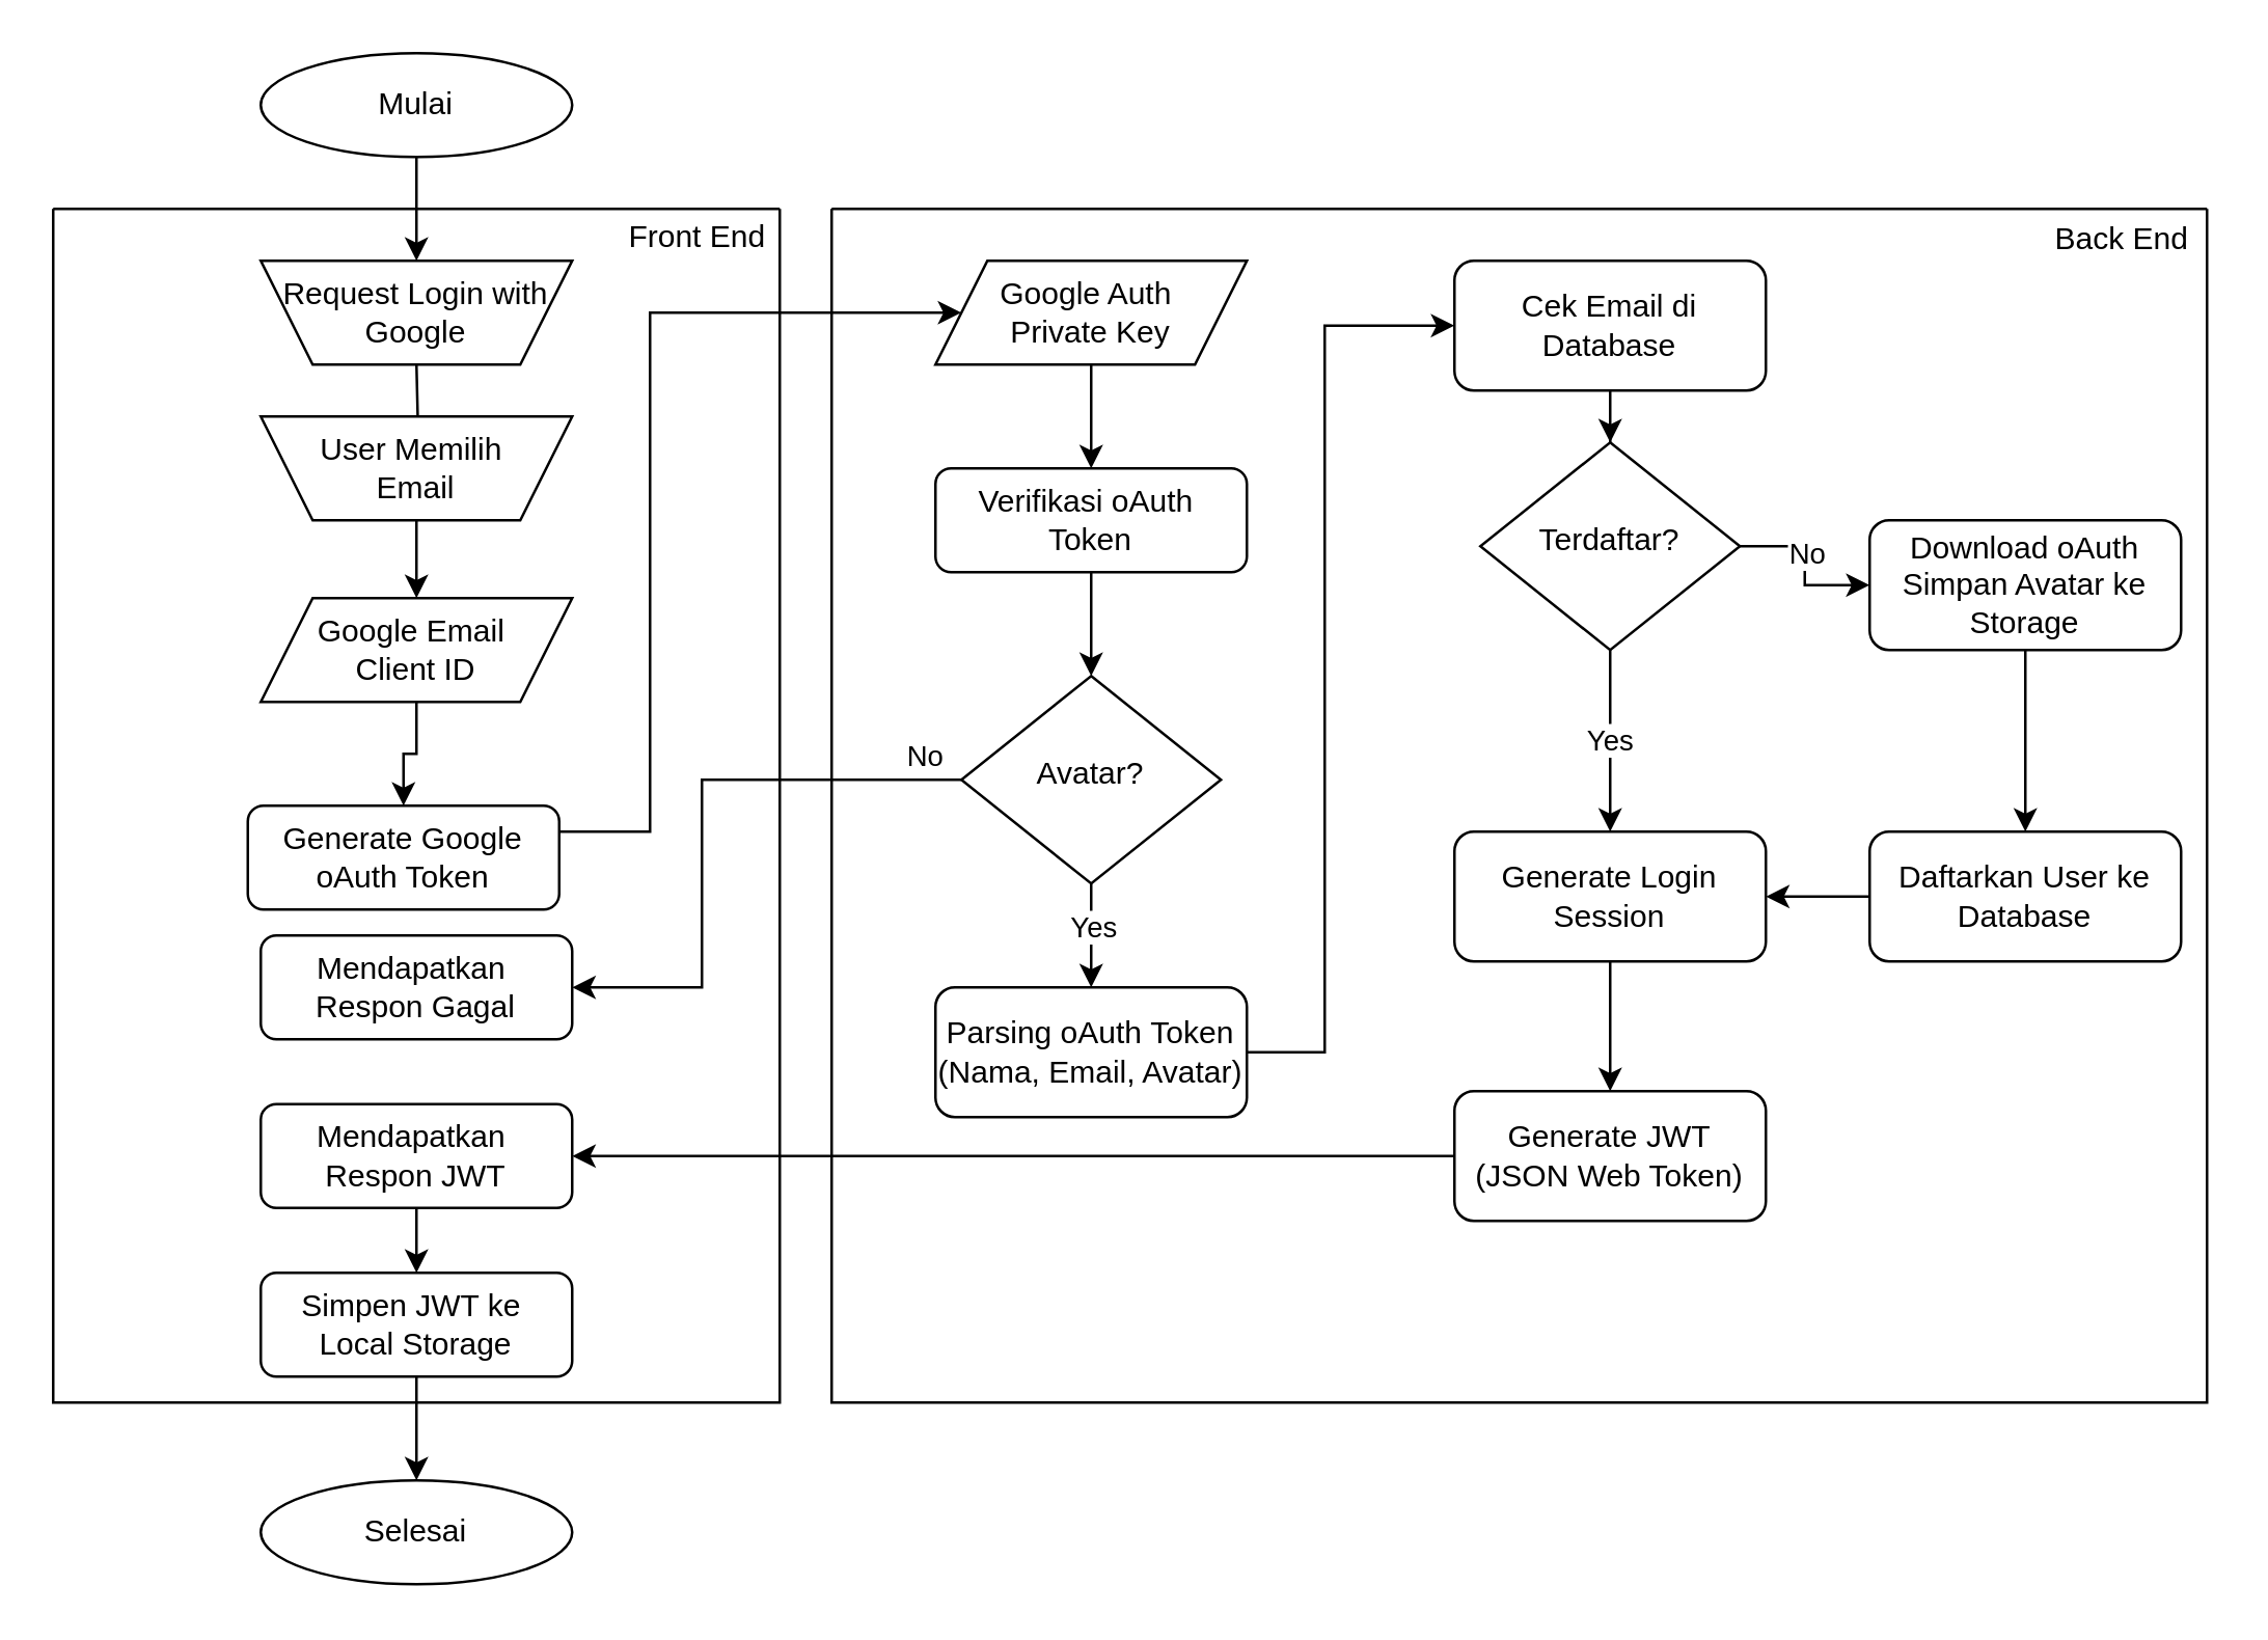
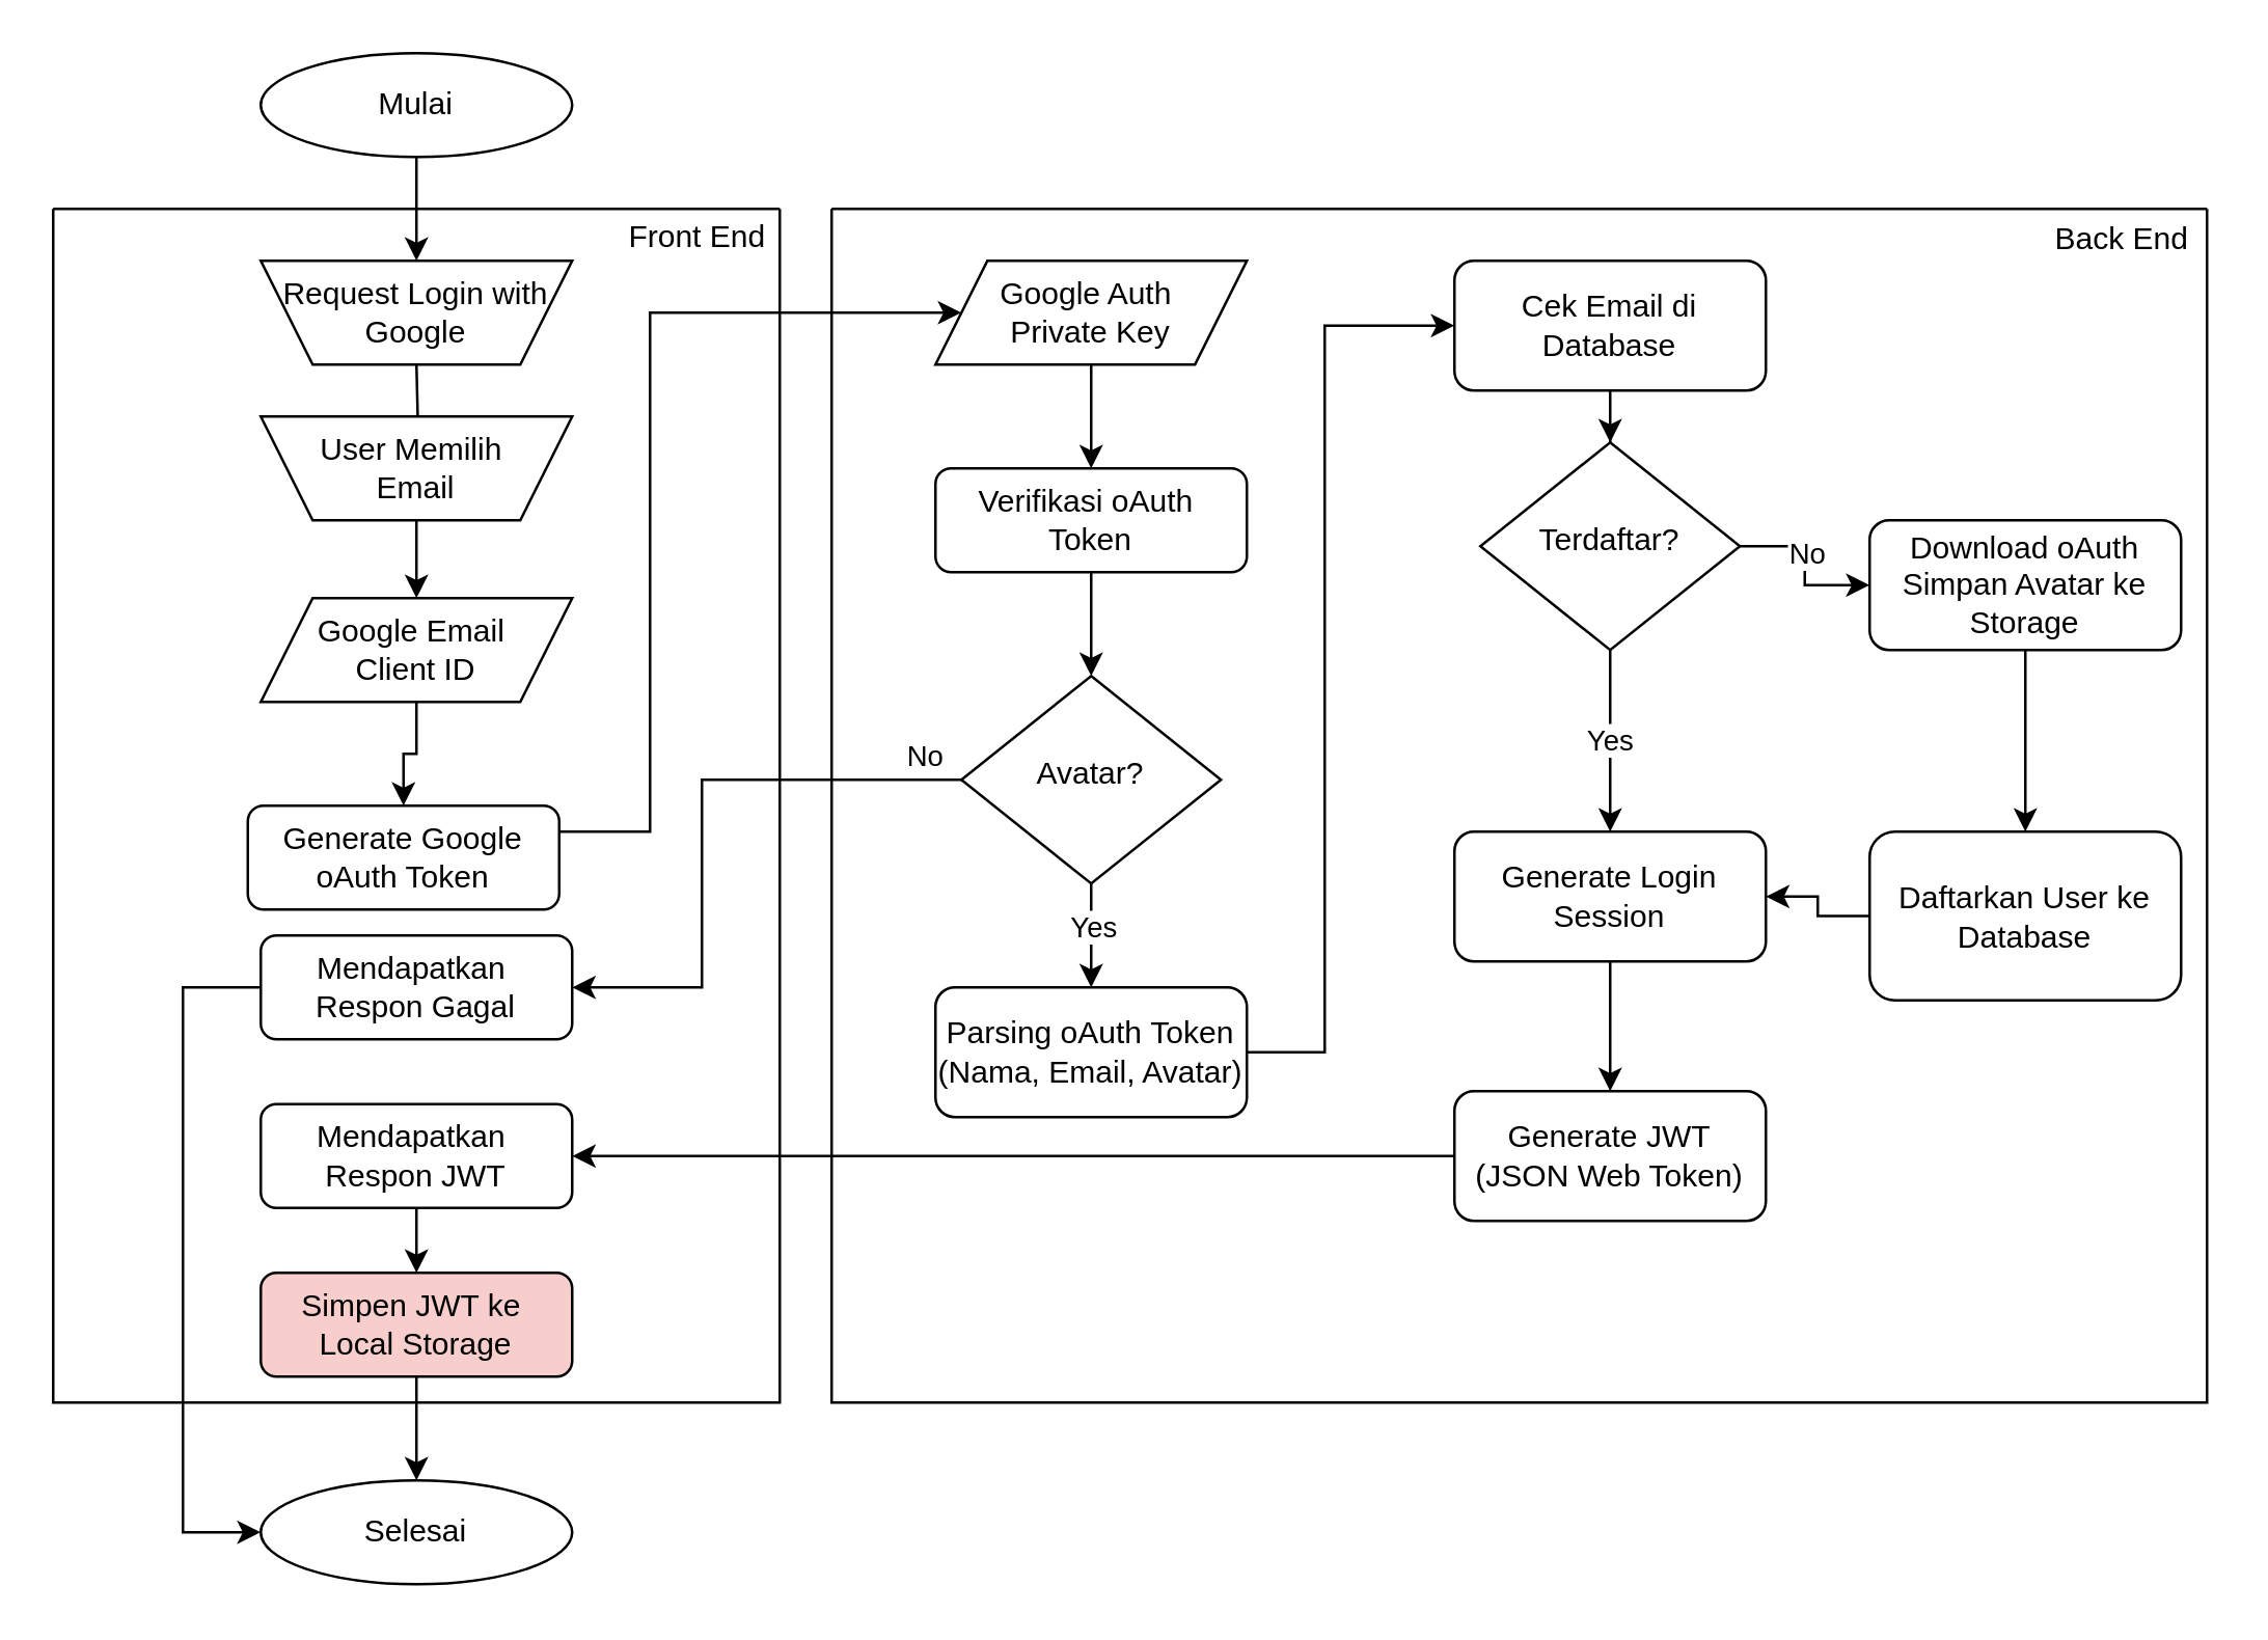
- <mxCell id="40" value="Daftarkan User ke Database" style="rounded=1;whiteSpace=wrap;html=1;fontSize=12;glass=0;strokeWidth=1;shadow=0;" vertex="1" parent="18"><mxGeometry x="400" y="240" width="120" height="50" as="geometry" /></mxCell>
+ <mxCell id="40" value="Daftarkan User ke Database" style="rounded=1;whiteSpace=wrap;html=1;fontSize=12;glass=0;strokeWidth=1;shadow=0;" vertex="1" parent="18"><mxGeometry x="400" y="240" width="120" height="65" as="geometry" /></mxCell>
+ <mxCell id="47" style="edgeStyle=orthogonalEdgeStyle;rounded=0;orthogonalLoop=1;jettySize=auto;html=1;entryX=0;entryY=0.5;entryDx=0;entryDy=0;" edge="1" parent="1" source="8" target="45"><mxGeometry relative="1" as="geometry"><Array as="points"><mxPoint x="70" y="380" /><mxPoint x="70" y="590" /></Array></mxGeometry></mxCell>
- <mxCell id="16" value="Simpen JWT ke&amp;nbsp;&lt;div&gt;Local Storage&lt;/div&gt;" style="rounded=1;whiteSpace=wrap;html=1;fontSize=12;glass=0;strokeWidth=1;shadow=0;" vertex="1" parent="7"><mxGeometry x="80" y="410" width="120" height="40" as="geometry" /></mxCell>
+ <mxCell id="16" value="Simpen JWT ke&amp;nbsp;&lt;div&gt;Local Storage&lt;/div&gt;" style="rounded=1;whiteSpace=wrap;html=1;fontSize=12;glass=0;strokeWidth=1;shadow=0;fillColor=#f8cecc;" vertex="1" parent="7"><mxGeometry x="80" y="410" width="120" height="40" as="geometry" /></mxCell>
